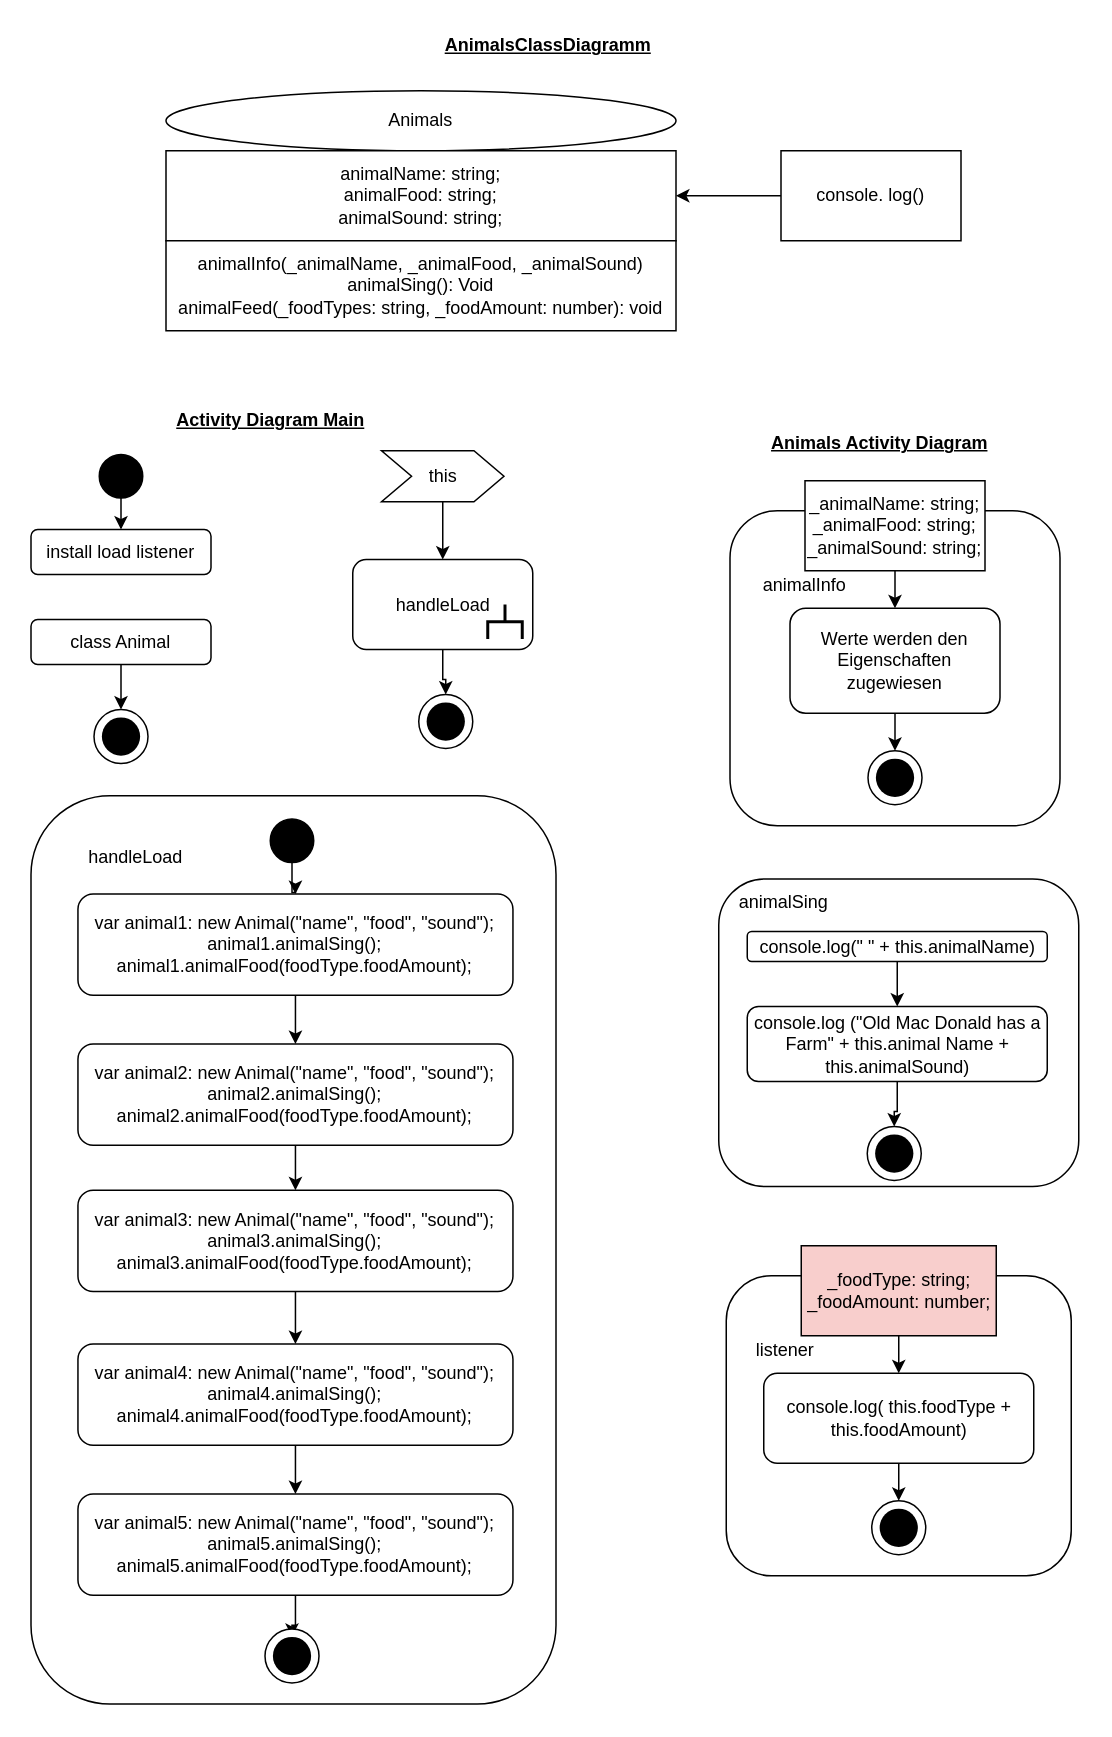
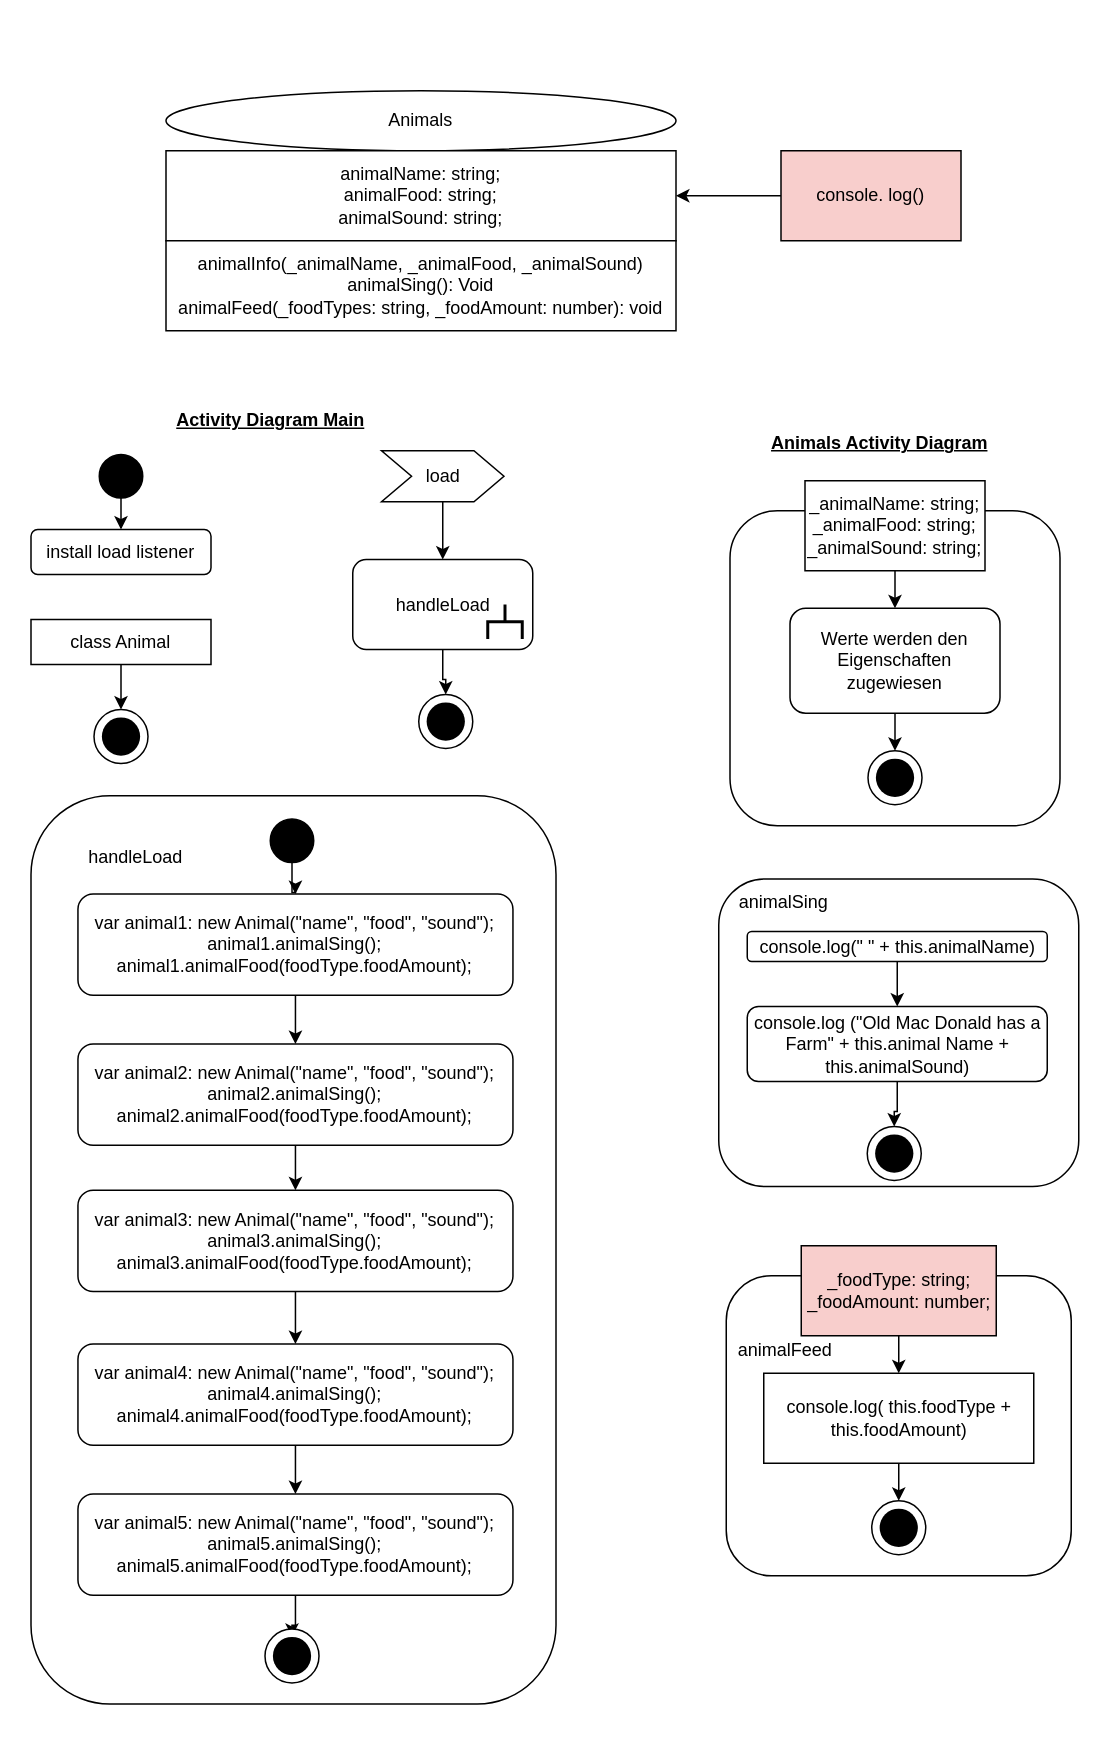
- <mxCell id="9" value="AnimalsClassDiagramm" style="text;html=1;strokeColor=none;fillColor=none;align=center;verticalAlign=middle;whiteSpace=wrap;rounded=0;fontStyle=5" vertex="1" parent="1"><mxGeometry x="290" y="20" width="150" height="20" as="geometry" /></mxCell>
- <mxCell id="5" value="console. log()" style="rounded=0;whiteSpace=wrap;html=1;" vertex="1" parent="1"><mxGeometry x="520" y="100" width="120" height="60" as="geometry" /></mxCell>
+ <mxCell id="5" value="console. log()" style="rounded=0;whiteSpace=wrap;html=1;fillColor=#f8cecc;" vertex="1" parent="1"><mxGeometry x="520" y="100" width="120" height="60" as="geometry" /></mxCell>
- <mxCell id="42" value="this" style="shape=step;perimeter=stepPerimeter;whiteSpace=wrap;html=1;fixedSize=1;fontColor=#000000;fillColor=none;" vertex="1" parent="1"><mxGeometry x="253.7" y="300" width="81.6" height="34" as="geometry" /></mxCell>
+ <mxCell id="42" value="load" style="shape=step;perimeter=stepPerimeter;whiteSpace=wrap;html=1;fixedSize=1;fontColor=#000000;fillColor=none;" vertex="1" parent="1"><mxGeometry x="253.7" y="300" width="81.6" height="34" as="geometry" /></mxCell>
- <mxCell id="18" value="animalInfo" style="text;html=1;strokeColor=none;fillColor=none;align=center;verticalAlign=middle;whiteSpace=wrap;rounded=0;fontColor=#000000;" vertex="1" parent="1"><mxGeometry x="486" y="380" width="100" height="20" as="geometry" /></mxCell>
- <mxCell id="40" value="class Animal" style="rounded=1;whiteSpace=wrap;html=1;fontColor=#000000;fillColor=none;" vertex="1" parent="1"><mxGeometry x="20" y="412.5" width="120" height="30" as="geometry" /></mxCell>
+ <mxCell id="40" value="class Animal" style="whiteSpace=wrap;html=1;fontColor=#000000;fillColor=none;rounded=0;" vertex="1" parent="1"><mxGeometry x="20" y="412.5" width="120" height="30" as="geometry" /></mxCell>
- <mxCell id="35" value="listener" style="text;html=1;strokeColor=none;fillColor=none;align=center;verticalAlign=middle;whiteSpace=wrap;rounded=0;fontColor=#000000;" vertex="1" parent="1"><mxGeometry x="502.5" y="890" width="40" height="20" as="geometry" /></mxCell>
+ <mxCell id="35" value="animalFeed" style="text;html=1;strokeColor=none;fillColor=none;align=center;verticalAlign=middle;whiteSpace=wrap;rounded=0;fontColor=#000000;" vertex="1" parent="1"><mxGeometry x="502.5" y="890" width="40" height="20" as="geometry" /></mxCell>
- <mxCell id="31" value="console.log( this.foodType + this.foodAmount)" style="rounded=1;whiteSpace=wrap;html=1;fontColor=#000000;fillColor=none;" vertex="1" parent="1"><mxGeometry x="508.5" y="915" width="180" height="60" as="geometry" /></mxCell>
+ <mxCell id="31" value="console.log( this.foodType + this.foodAmount)" style="whiteSpace=wrap;html=1;fontColor=#000000;fillColor=none;rounded=0;" vertex="1" parent="1"><mxGeometry x="508.5" y="915" width="180" height="60" as="geometry" /></mxCell>
